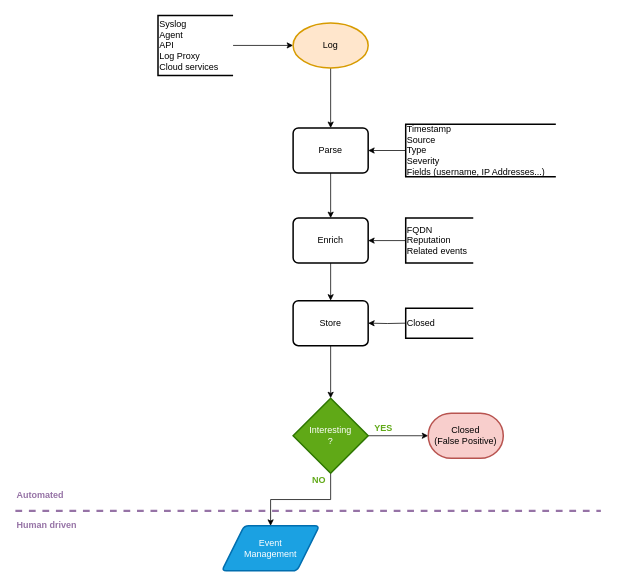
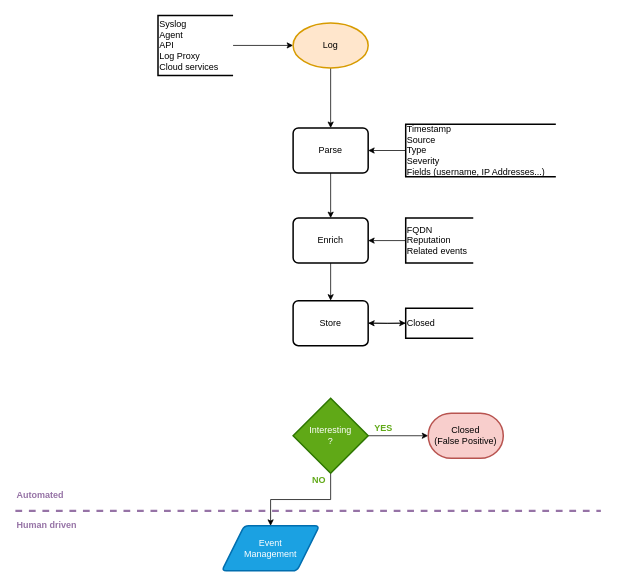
- <mxCell id="22" value="" style="edgeStyle=orthogonalEdgeStyle;rounded=0;orthogonalLoop=1;jettySize=auto;html=1;startArrow=none;startFill=0;endArrow=classic;endFill=1;" edge="1" parent="1" source="23" target="11"><mxGeometry relative="1" as="geometry" /></mxCell>
+ <mxCell id="22" value="" style="edgeStyle=orthogonalEdgeStyle;rounded=0;orthogonalLoop=1;jettySize=auto;html=1;startArrow=none;startFill=0;endArrow=classic;endFill=1;" edge="1" parent="1" source="23" target="25"><mxGeometry relative="1" as="geometry" /></mxCell>
